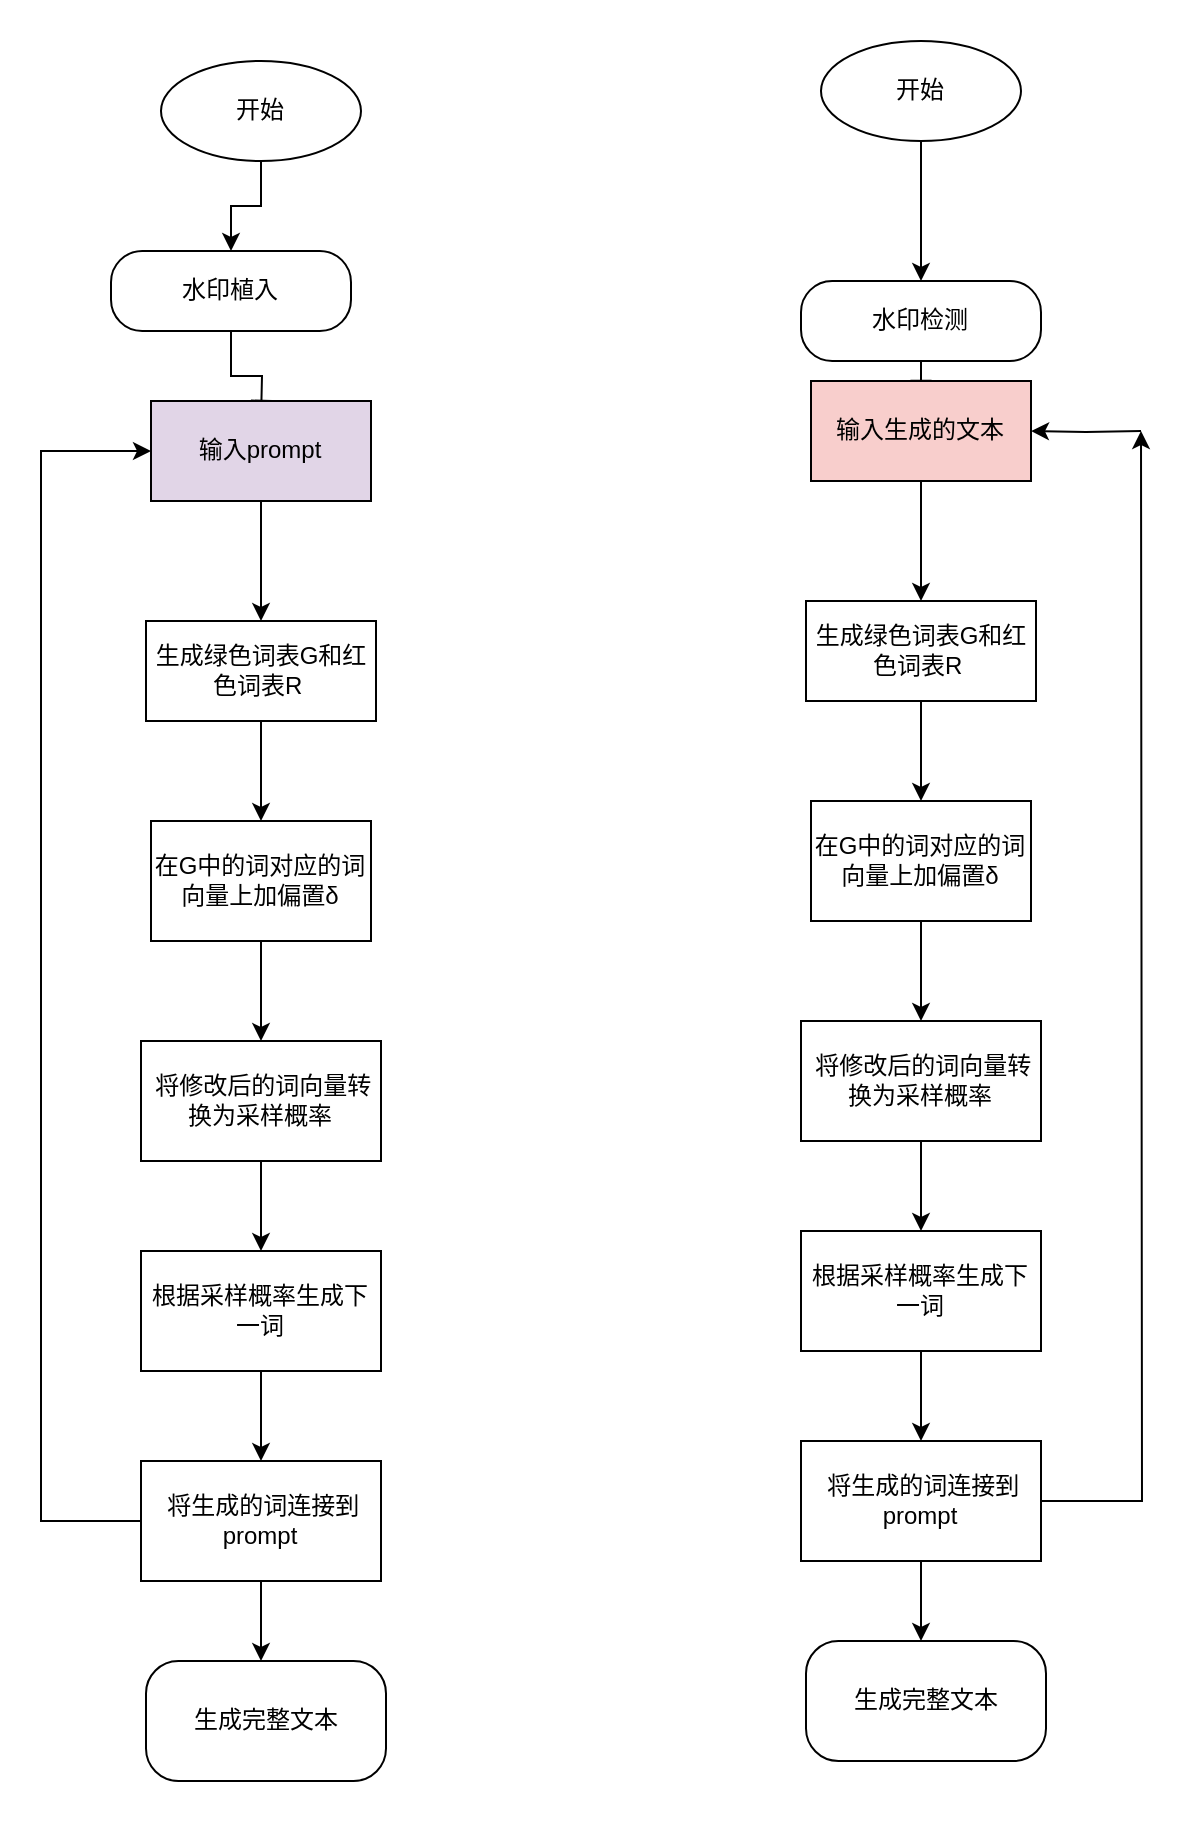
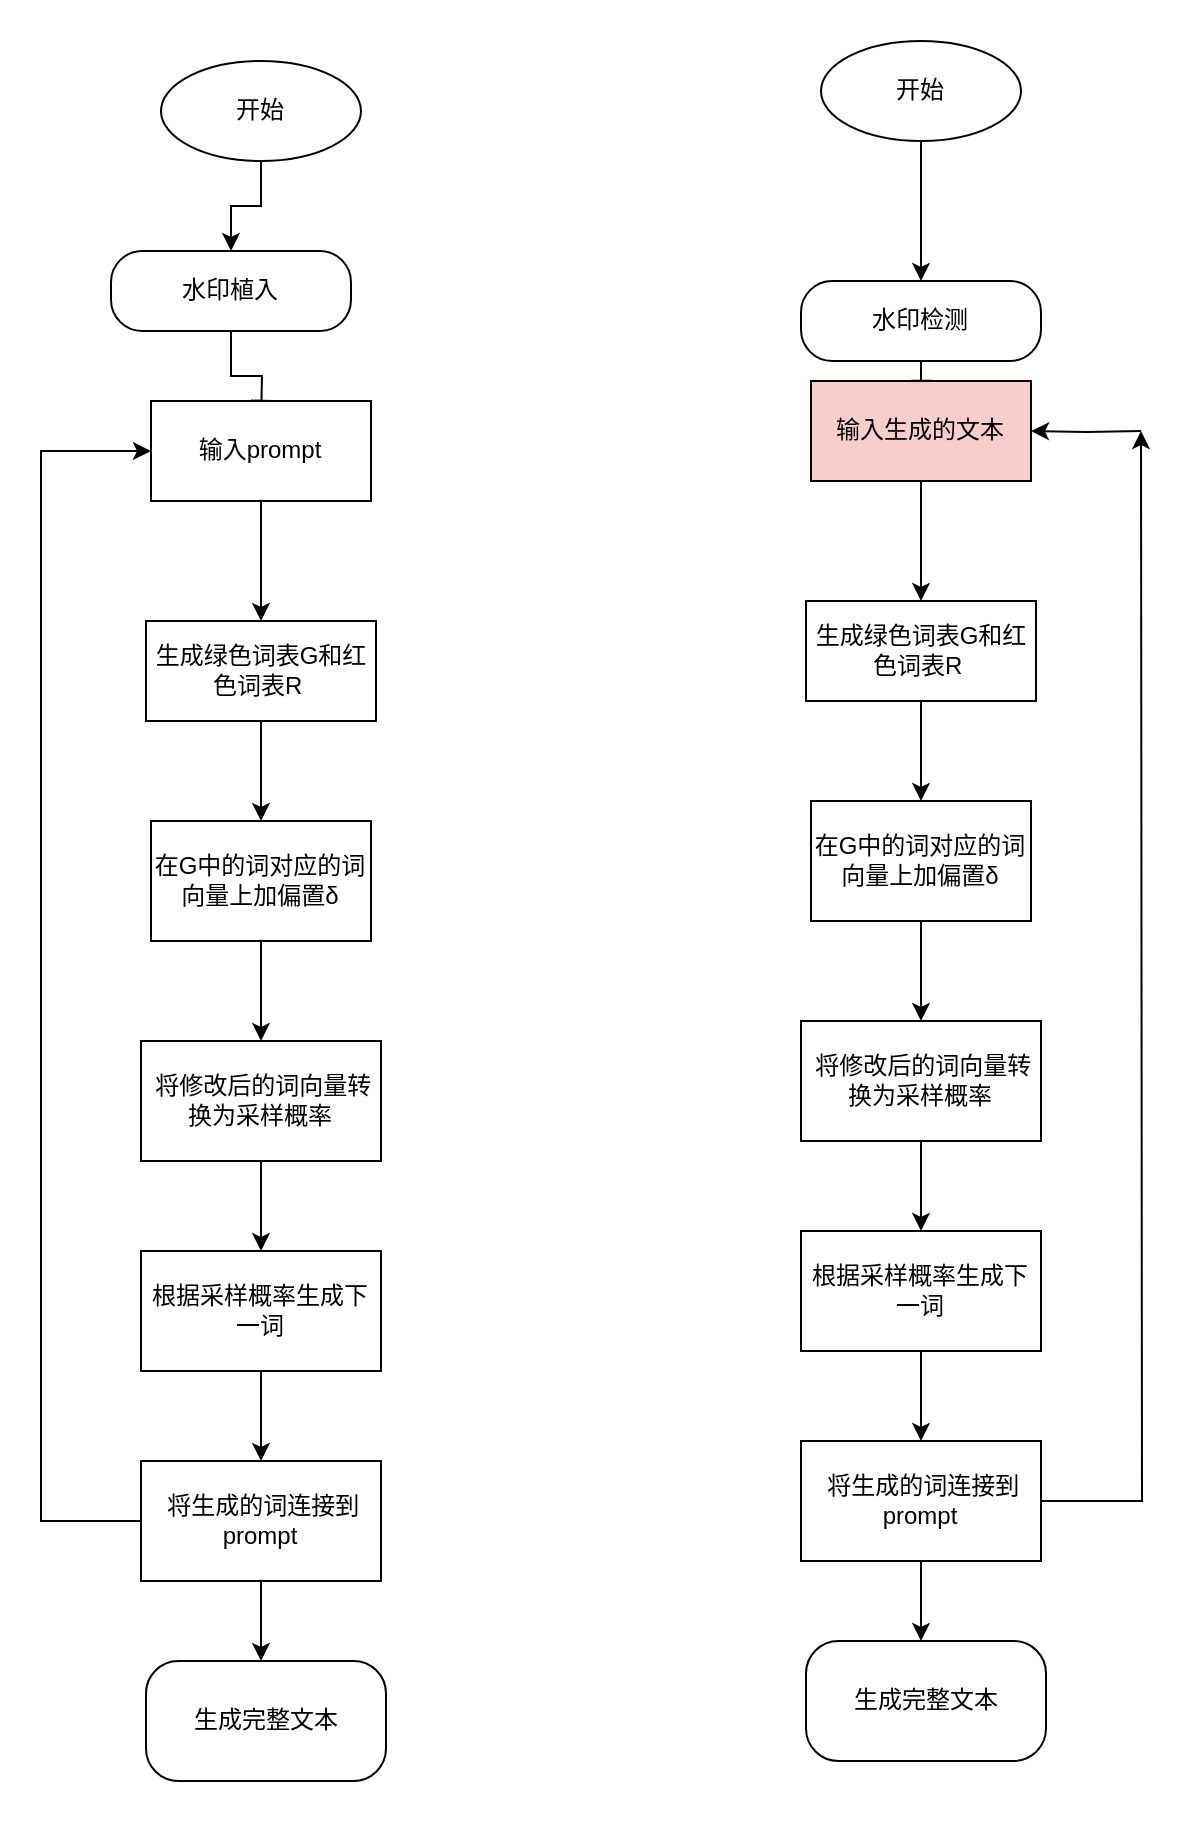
- <mxCell id="7" value="输入prompt" style="rounded=0;whiteSpace=wrap;html=1;labelBackgroundColor=none;fillColor=#e1d5e7;" vertex="1" parent="1"><mxGeometry x="75" y="200" width="110" height="50" as="geometry" /></mxCell>
+ <mxCell id="7" value="输入prompt" style="rounded=0;whiteSpace=wrap;html=1;labelBackgroundColor=none;" vertex="1" parent="1"><mxGeometry x="75" y="200" width="110" height="50" as="geometry" /></mxCell>
